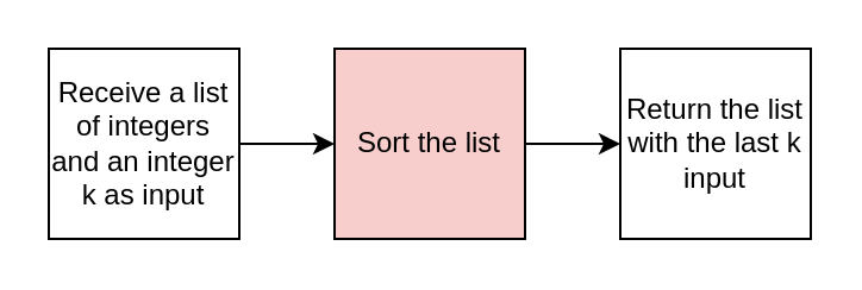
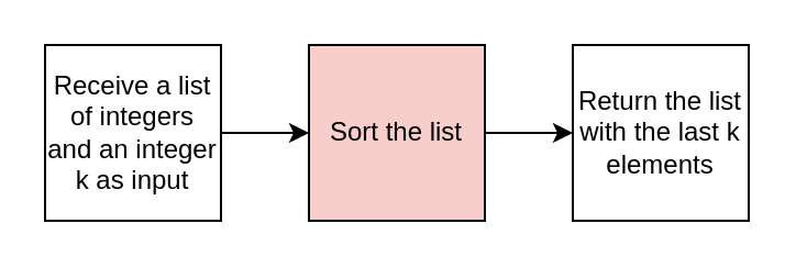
- <mxCell id="6" value="Return the list with the last k input" style="whiteSpace=wrap;html=1;aspect=fixed;fontSize=12;" vertex="1" parent="1"><mxGeometry x="260" y="20" width="80" height="80" as="geometry" /></mxCell>
+ <mxCell id="6" value="Return the list with the last k elements" style="whiteSpace=wrap;html=1;aspect=fixed;fontSize=12;" vertex="1" parent="1"><mxGeometry x="260" y="20" width="80" height="80" as="geometry" /></mxCell>
